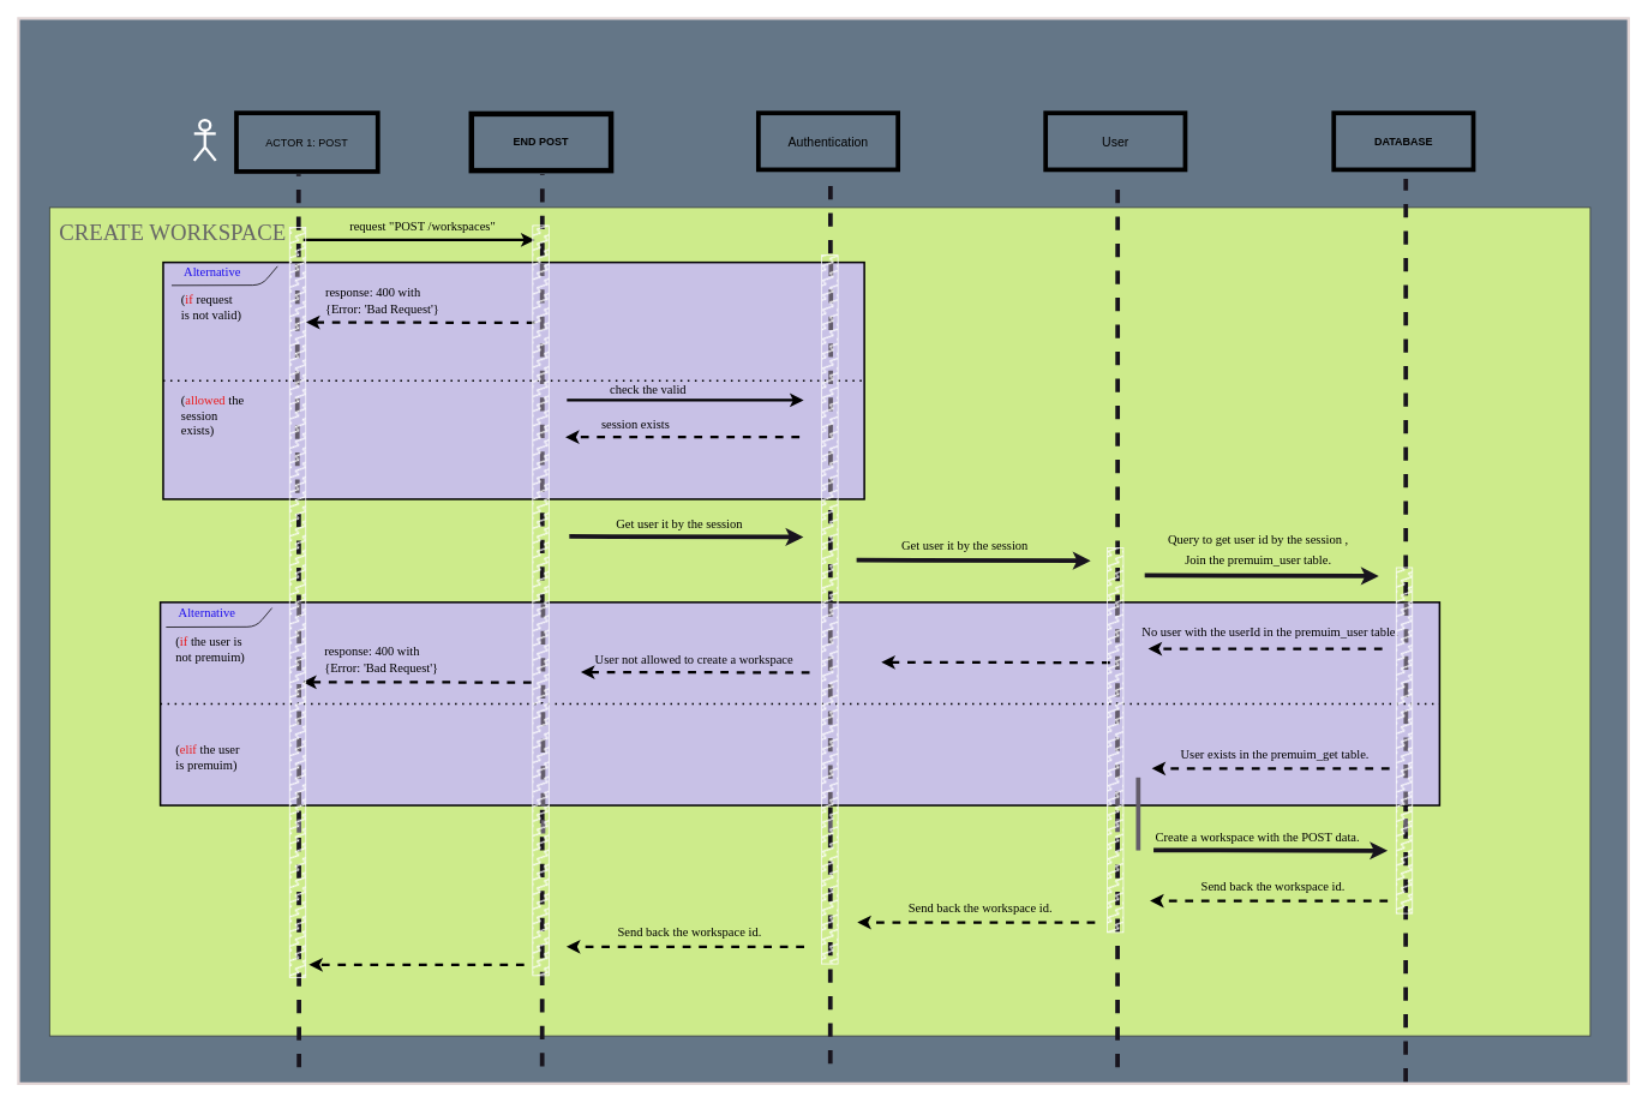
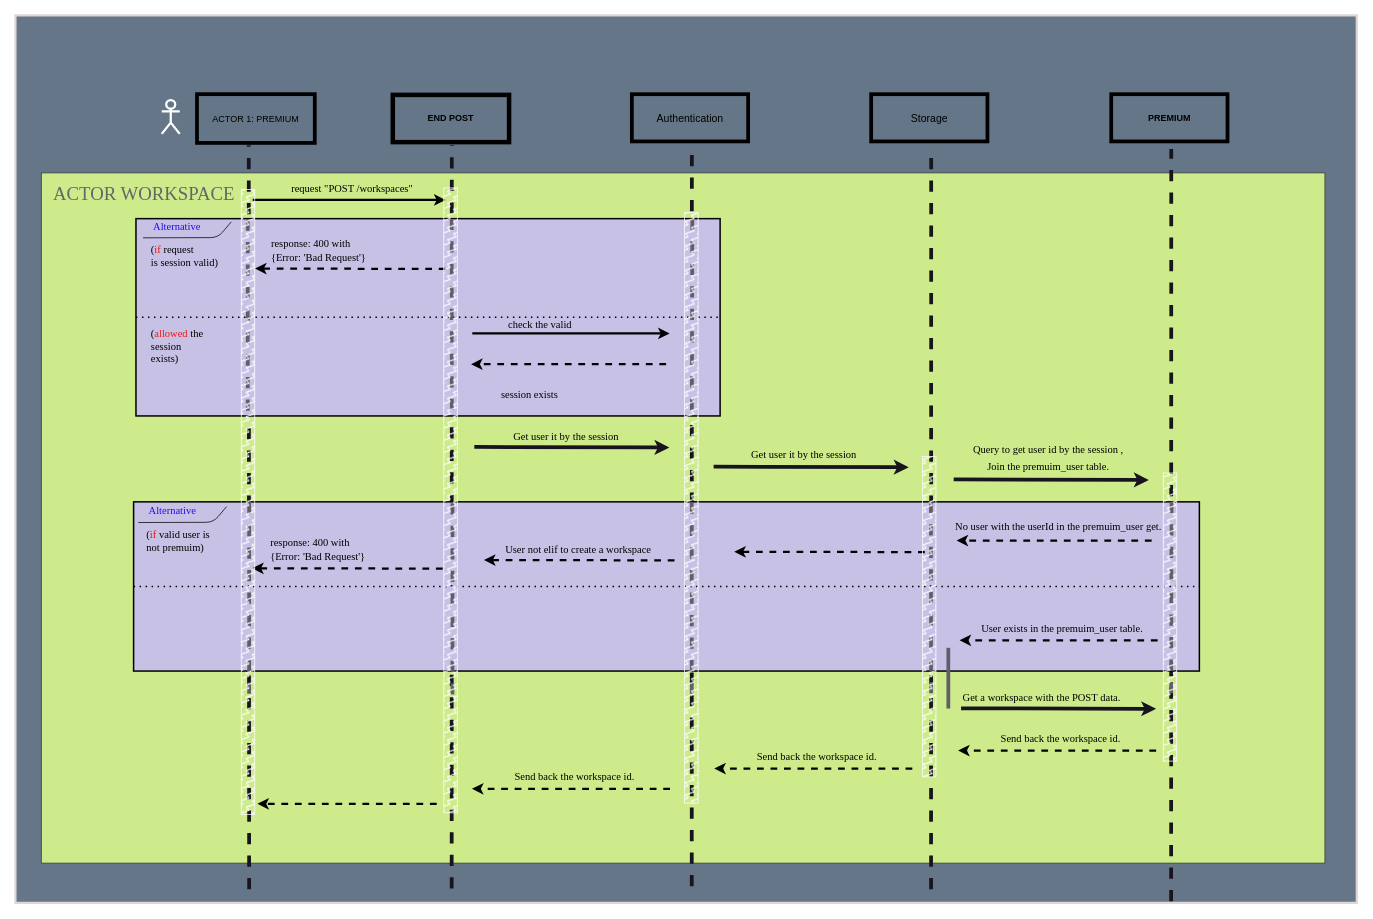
- <mxCell id="8" value="&lt;font style=&quot;font-size: 14px;&quot;&gt;User&lt;/font&gt;" style="rounded=0;whiteSpace=wrap;html=1;fillColor=none;strokeWidth=5;" parent="1" vertex="1"><mxGeometry x="1160.66" y="125.05" width="155" height="62.95" as="geometry" /></mxCell>
+ <mxCell id="8" value="&lt;font style=&quot;font-size: 14px;&quot;&gt;Storage&lt;/font&gt;" style="rounded=0;whiteSpace=wrap;html=1;fillColor=none;strokeWidth=5;" parent="1" vertex="1"><mxGeometry x="1160.66" y="125.05" width="155" height="62.95" as="geometry" /></mxCell>
- <mxCell id="9" value="&lt;b&gt;DATABASE&lt;/b&gt;" style="rounded=0;whiteSpace=wrap;html=1;fillColor=none;strokeWidth=5;" parent="1" vertex="1"><mxGeometry x="1480.66" y="125.05" width="155" height="62.95" as="geometry" /></mxCell>
+ <mxCell id="9" value="&lt;b&gt;PREMIUM&lt;/b&gt;" style="rounded=0;whiteSpace=wrap;html=1;fillColor=none;strokeWidth=5;" parent="1" vertex="1"><mxGeometry x="1480.66" y="125.05" width="155" height="62.95" as="geometry" /></mxCell>
- <mxCell id="5" value="ACTOR 1: POST" style="rounded=0;whiteSpace=wrap;html=1;fillColor=none;strokeWidth=5;" parent="1" vertex="1"><mxGeometry x="262" y="125" width="157" height="65" as="geometry" /></mxCell>
+ <mxCell id="5" value="ACTOR 1: PREMIUM" style="rounded=0;whiteSpace=wrap;html=1;fillColor=none;strokeWidth=5;" parent="1" vertex="1"><mxGeometry x="262" y="125" width="157" height="65" as="geometry" /></mxCell>
- <mxCell id="37" value="&lt;font face=&quot;Times New Roman&quot; color=&quot;#666666&quot;&gt;&lt;span style=&quot;font-size: 25px;&quot;&gt;CREATE WORKSPACE&lt;/span&gt;&lt;/font&gt;" style="text;html=1;align=center;verticalAlign=middle;resizable=0;points=[];autosize=1;strokeColor=none;fillColor=none;" parent="1" vertex="1"><mxGeometry x="55.5" y="237" width="270" height="42" as="geometry" /></mxCell>
+ <mxCell id="37" value="&lt;font face=&quot;Times New Roman&quot; color=&quot;#666666&quot;&gt;&lt;span style=&quot;font-size: 25px;&quot;&gt;ACTOR WORKSPACE&lt;/span&gt;&lt;/font&gt;" style="text;html=1;align=center;verticalAlign=middle;resizable=0;points=[];autosize=1;strokeColor=none;fillColor=none;" parent="1" vertex="1"><mxGeometry x="55.5" y="237" width="270" height="42" as="geometry" /></mxCell>
- <mxCell id="17" value="(&lt;font color=&quot;#e90c0c&quot;&gt;if&lt;/font&gt; request&lt;br&gt;is not valid)" style="text;html=1;align=left;verticalAlign=middle;resizable=0;points=[];autosize=1;strokeColor=none;fillColor=none;fontSize=14;fontFamily=Verdana;fontColor=#000000;" parent="1" vertex="1"><mxGeometry x="198.66" y="316.497" width="90" height="50" as="geometry" /></mxCell>
+ <mxCell id="17" value="(&lt;font color=&quot;#e90c0c&quot;&gt;if&lt;/font&gt; request&lt;br&gt;is session valid)" style="text;html=1;align=left;verticalAlign=middle;resizable=0;points=[];autosize=1;strokeColor=none;fillColor=none;fontSize=14;fontFamily=Verdana;fontColor=#000000;" parent="1" vertex="1"><mxGeometry x="198.66" y="316.497" width="90" height="50" as="geometry" /></mxCell>
- <mxCell id="21" value="&lt;font face=&quot;Verdana&quot;&gt;&lt;span style=&quot;font-size: 14px;&quot;&gt;session exists&lt;/span&gt;&lt;/font&gt;" style="text;html=1;align=center;verticalAlign=middle;resizable=0;points=[];autosize=1;strokeColor=none;fillColor=none;fontSize=22;fontColor=#000000;" parent="1" vertex="1"><mxGeometry x="647.306" y="449.95" width="115" height="39" as="geometry" /></mxCell>
+ <mxCell id="21" value="&lt;font face=&quot;Verdana&quot;&gt;&lt;span style=&quot;font-size: 14px;&quot;&gt;session exists&lt;/span&gt;&lt;/font&gt;" style="text;html=1;align=center;verticalAlign=middle;resizable=0;points=[];autosize=1;strokeColor=none;fillColor=none;fontSize=22;fontColor=#000000;" parent="1" vertex="1"><mxGeometry x="647.306" y="504.95" width="115" height="39" as="geometry" /></mxCell>
- <mxCell id="52" value="&lt;font face=&quot;Verdana&quot;&gt;&lt;span style=&quot;font-size: 14px;&quot;&gt;No user with the userId in the premuim_user table.&lt;/span&gt;&lt;/font&gt;" style="text;html=1;align=center;verticalAlign=middle;resizable=0;points=[];autosize=1;strokeColor=none;fillColor=none;fontSize=22;fontColor=#000000;" parent="1" vertex="1"><mxGeometry x="1258.496" y="680" width="303" height="40" as="geometry" /></mxCell>
+ <mxCell id="52" value="&lt;font face=&quot;Verdana&quot;&gt;&lt;span style=&quot;font-size: 14px;&quot;&gt;No user with the userId in the premuim_user get.&lt;/span&gt;&lt;/font&gt;" style="text;html=1;align=center;verticalAlign=middle;resizable=0;points=[];autosize=1;strokeColor=none;fillColor=none;fontSize=22;fontColor=#000000;" parent="1" vertex="1"><mxGeometry x="1258.496" y="680" width="303" height="40" as="geometry" /></mxCell>
- <mxCell id="41" value="(&lt;font color=&quot;#e90c0c&quot;&gt;if&lt;/font&gt;&amp;nbsp;the user is&lt;br&gt;not premuim)" style="text;html=1;align=left;verticalAlign=middle;resizable=0;points=[];autosize=1;strokeColor=none;fillColor=none;fontSize=14;fontFamily=Verdana;fontColor=#000000;" parent="1" vertex="1"><mxGeometry x="192.5" y="697.997" width="95" height="46" as="geometry" /></mxCell>
+ <mxCell id="41" value="(&lt;font color=&quot;#e90c0c&quot;&gt;if&lt;/font&gt;&amp;nbsp;valid user is&lt;br&gt;not premuim)" style="text;html=1;align=left;verticalAlign=middle;resizable=0;points=[];autosize=1;strokeColor=none;fillColor=none;fontSize=14;fontFamily=Verdana;fontColor=#000000;" parent="1" vertex="1"><mxGeometry x="192.5" y="697.997" width="95" height="46" as="geometry" /></mxCell>
- <mxCell id="56" value="&lt;font face=&quot;Verdana&quot;&gt;&lt;span style=&quot;font-size: 14px;&quot;&gt;User not allowed to create a workspace&lt;/span&gt;&lt;/font&gt;" style="text;html=1;align=center;verticalAlign=middle;resizable=0;points=[];autosize=1;strokeColor=none;fillColor=none;fontSize=22;fontColor=#000000;" vertex="1" parent="1"><mxGeometry x="651.496" y="710" width="238" height="40" as="geometry" /></mxCell>
+ <mxCell id="56" value="&lt;font face=&quot;Verdana&quot;&gt;&lt;span style=&quot;font-size: 14px;&quot;&gt;User not elif to create a workspace&lt;/span&gt;&lt;/font&gt;" style="text;html=1;align=center;verticalAlign=middle;resizable=0;points=[];autosize=1;strokeColor=none;fillColor=none;fontSize=22;fontColor=#000000;" vertex="1" parent="1"><mxGeometry x="651.496" y="710" width="238" height="40" as="geometry" /></mxCell>
- <mxCell id="44" value="&lt;font face=&quot;Verdana&quot;&gt;&lt;span style=&quot;font-size: 14px;&quot;&gt;User exists in the premuim_get table.&lt;/span&gt;&lt;/font&gt;" style="text;html=1;align=center;verticalAlign=middle;resizable=0;points=[];autosize=1;strokeColor=none;fillColor=none;fontSize=22;fontColor=#000000;" parent="1" vertex="1"><mxGeometry x="1298.496" y="815" width="233" height="40" as="geometry" /></mxCell>
+ <mxCell id="44" value="&lt;font face=&quot;Verdana&quot;&gt;&lt;span style=&quot;font-size: 14px;&quot;&gt;User exists in the premuim_user table.&lt;/span&gt;&lt;/font&gt;" style="text;html=1;align=center;verticalAlign=middle;resizable=0;points=[];autosize=1;strokeColor=none;fillColor=none;fontSize=22;fontColor=#000000;" parent="1" vertex="1"><mxGeometry x="1298.496" y="815" width="233" height="40" as="geometry" /></mxCell>
- <mxCell id="42" value="(&lt;font color=&quot;#ec1818&quot;&gt;elif&lt;/font&gt;&amp;nbsp;the user&lt;br&gt;is premuim)" style="text;html=1;align=left;verticalAlign=middle;resizable=0;points=[];autosize=1;strokeColor=none;fillColor=none;fontSize=14;fontFamily=Verdana;fontColor=#000000;" parent="1" vertex="1"><mxGeometry x="192.5" y="818.449" width="89" height="46" as="geometry" /></mxCell>
- <mxCell id="61" value="&lt;div style=&quot;text-align: center;&quot;&gt;&lt;font face=&quot;Verdana&quot;&gt;&lt;span style=&quot;font-size: 14px;&quot;&gt;Create a workspace with the POST&amp;nbsp;&lt;/span&gt;&lt;/font&gt;&lt;span style=&quot;font-size: 14px; font-family: Verdana; background-color: initial;&quot;&gt;data.&lt;/span&gt;&lt;/div&gt;" style="text;whiteSpace=wrap;html=1;fontSize=19;fontColor=#000000;" vertex="1" parent="1"><mxGeometry x="1280.5" y="911" width="254.16" height="27" as="geometry" /></mxCell>
+ <mxCell id="61" value="&lt;div style=&quot;text-align: center;&quot;&gt;&lt;font face=&quot;Verdana&quot;&gt;&lt;span style=&quot;font-size: 14px;&quot;&gt;Get a workspace with the POST&amp;nbsp;&lt;/span&gt;&lt;/font&gt;&lt;span style=&quot;font-size: 14px; font-family: Verdana; background-color: initial;&quot;&gt;data.&lt;/span&gt;&lt;/div&gt;" style="text;whiteSpace=wrap;html=1;fontSize=19;fontColor=#000000;" vertex="1" parent="1"><mxGeometry x="1280.5" y="911" width="254.16" height="27" as="geometry" /></mxCell>
